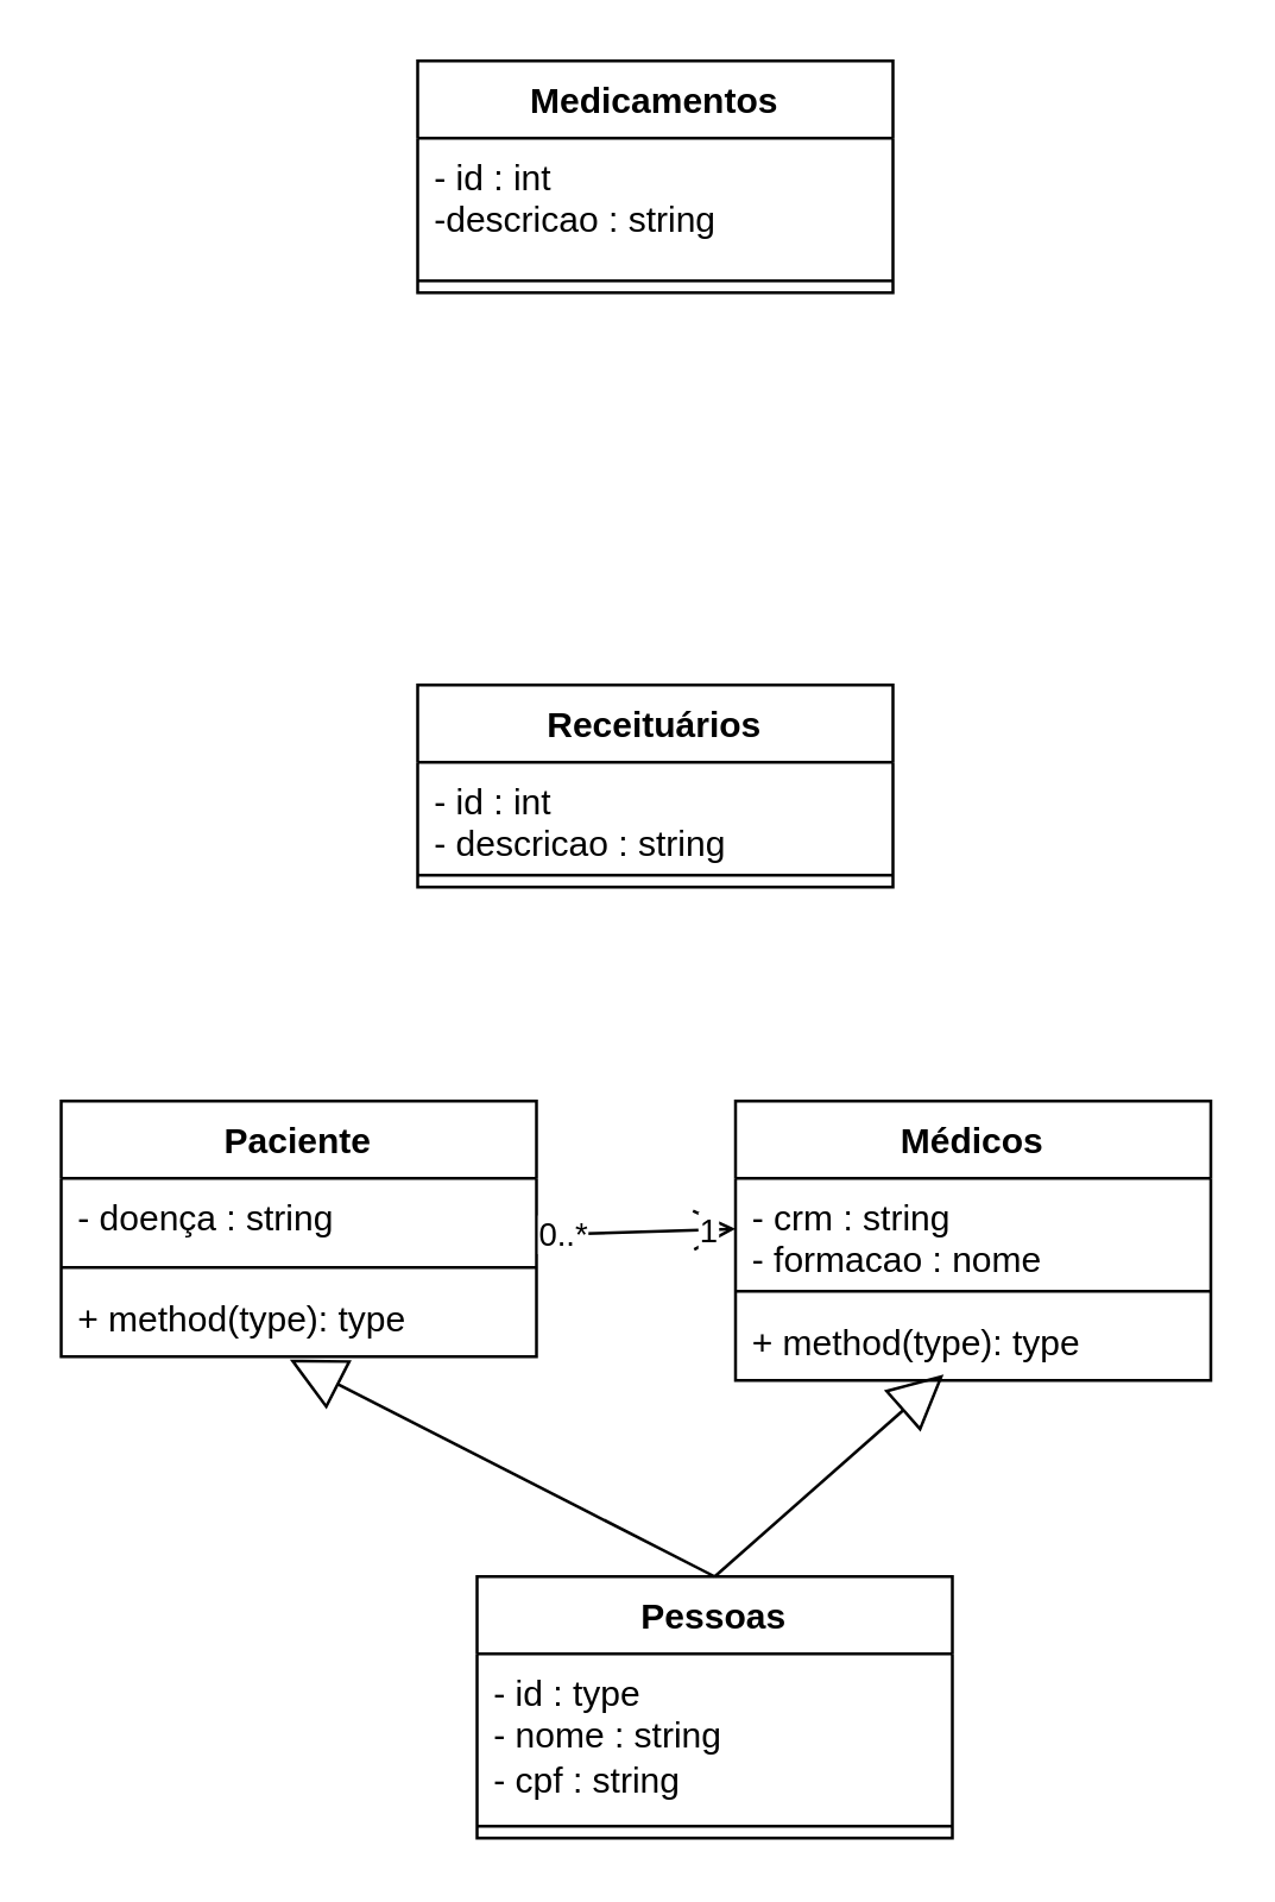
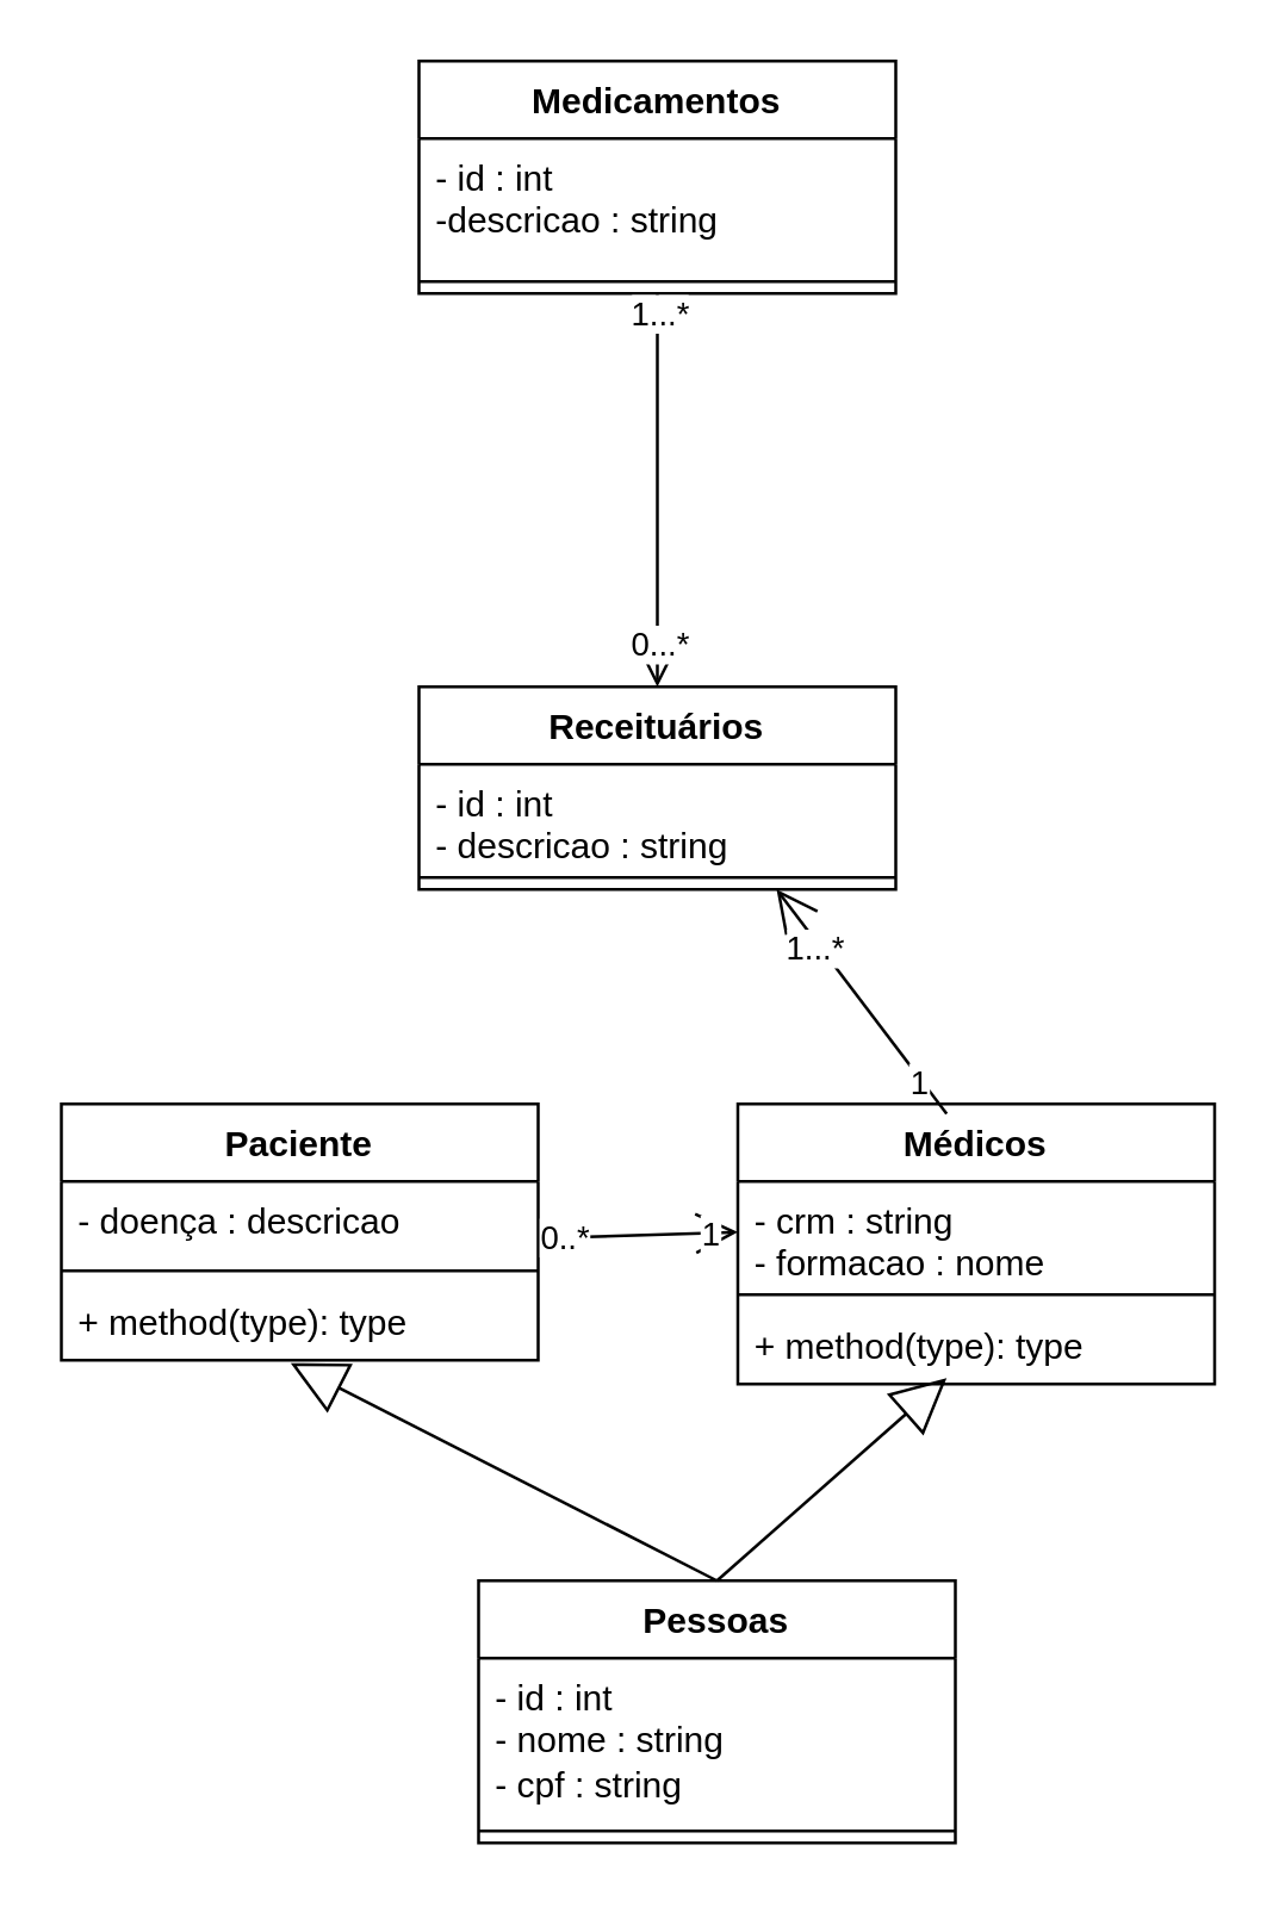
+ <mxCell id="25" value="" style="endArrow=open;endFill=1;endSize=12;html=1;rounded=0;exitX=0.5;exitY=1;exitDx=0;exitDy=0;entryX=0.5;entryY=0;entryDx=0;entryDy=0;" edge="1" parent="1" source="17" target="14"><mxGeometry width="160" relative="1" as="geometry"><mxPoint x="217.28" y="125.326" as="sourcePoint" /><mxPoint x="330" y="270" as="targetPoint" /></mxGeometry></mxCell>
+ <mxCell id="26" value="1...*" style="edgeLabel;html=1;align=center;verticalAlign=middle;resizable=0;points=[];" vertex="1" connectable="0" parent="25"><mxGeometry x="-0.908" relative="1" as="geometry"><mxPoint as="offset" /></mxGeometry></mxCell>
+ <mxCell id="27" value="0...*" style="edgeLabel;html=1;align=center;verticalAlign=middle;resizable=0;points=[];" vertex="1" connectable="0" parent="25"><mxGeometry x="0.773" relative="1" as="geometry"><mxPoint as="offset" /></mxGeometry></mxCell>
+ <mxCell id="22" value="" style="endArrow=open;endFill=1;endSize=12;html=1;rounded=0;exitX=0.438;exitY=0.035;exitDx=0;exitDy=0;exitPerimeter=0;entryX=0.75;entryY=1;entryDx=0;entryDy=0;" edge="1" parent="1" source="10" target="14"><mxGeometry width="160" relative="1" as="geometry"><mxPoint x="270" y="320" as="sourcePoint" /><mxPoint x="263" y="326" as="targetPoint" /></mxGeometry></mxCell>
+ <mxCell id="23" value="1" style="edgeLabel;html=1;align=center;verticalAlign=middle;resizable=0;points=[];" vertex="1" connectable="0" parent="22"><mxGeometry x="-0.685" y="2" relative="1" as="geometry"><mxPoint x="1" as="offset" /></mxGeometry></mxCell>
+ <mxCell id="24" value="&lt;div&gt;1...*&lt;/div&gt;" style="edgeLabel;html=1;align=center;verticalAlign=middle;resizable=0;points=[];" vertex="1" connectable="0" parent="22"><mxGeometry x="0.515" y="2" relative="1" as="geometry"><mxPoint x="1" as="offset" /></mxGeometry></mxCell>
- <mxCell id="6" value="- doença : string&lt;div&gt;&lt;br&gt;&lt;/div&gt;" style="text;strokeColor=none;fillColor=none;align=left;verticalAlign=top;spacingLeft=4;spacingRight=4;overflow=hidden;rotatable=0;points=[[0,0.5],[1,0.5]];portConstraint=eastwest;whiteSpace=wrap;html=1;" vertex="1" parent="5"><mxGeometry y="26" width="160" height="26" as="geometry" /></mxCell>
+ <mxCell id="6" value="- doença : descricao&lt;div&gt;&lt;br&gt;&lt;/div&gt;" style="text;strokeColor=none;fillColor=none;align=left;verticalAlign=top;spacingLeft=4;spacingRight=4;overflow=hidden;rotatable=0;points=[[0,0.5],[1,0.5]];portConstraint=eastwest;whiteSpace=wrap;html=1;" vertex="1" parent="5"><mxGeometry y="26" width="160" height="26" as="geometry" /></mxCell>
- <mxCell id="3" value="&lt;div&gt;- id : type&lt;/div&gt;&lt;div&gt;- nome : string&lt;/div&gt;&lt;div&gt;- cpf : string&lt;/div&gt;&lt;div&gt;&lt;br&gt;&lt;/div&gt;" style="text;strokeColor=none;fillColor=none;align=left;verticalAlign=top;spacingLeft=4;spacingRight=4;overflow=hidden;rotatable=0;points=[[0,0.5],[1,0.5]];portConstraint=eastwest;whiteSpace=wrap;html=1;" vertex="1" parent="2"><mxGeometry y="26" width="160" height="54" as="geometry" /></mxCell>
+ <mxCell id="3" value="&lt;div&gt;- id : int&lt;/div&gt;&lt;div&gt;- nome : string&lt;/div&gt;&lt;div&gt;- cpf : string&lt;/div&gt;&lt;div&gt;&lt;br&gt;&lt;/div&gt;" style="text;strokeColor=none;fillColor=none;align=left;verticalAlign=top;spacingLeft=4;spacingRight=4;overflow=hidden;rotatable=0;points=[[0,0.5],[1,0.5]];portConstraint=eastwest;whiteSpace=wrap;html=1;" vertex="1" parent="2"><mxGeometry y="26" width="160" height="54" as="geometry" /></mxCell>
